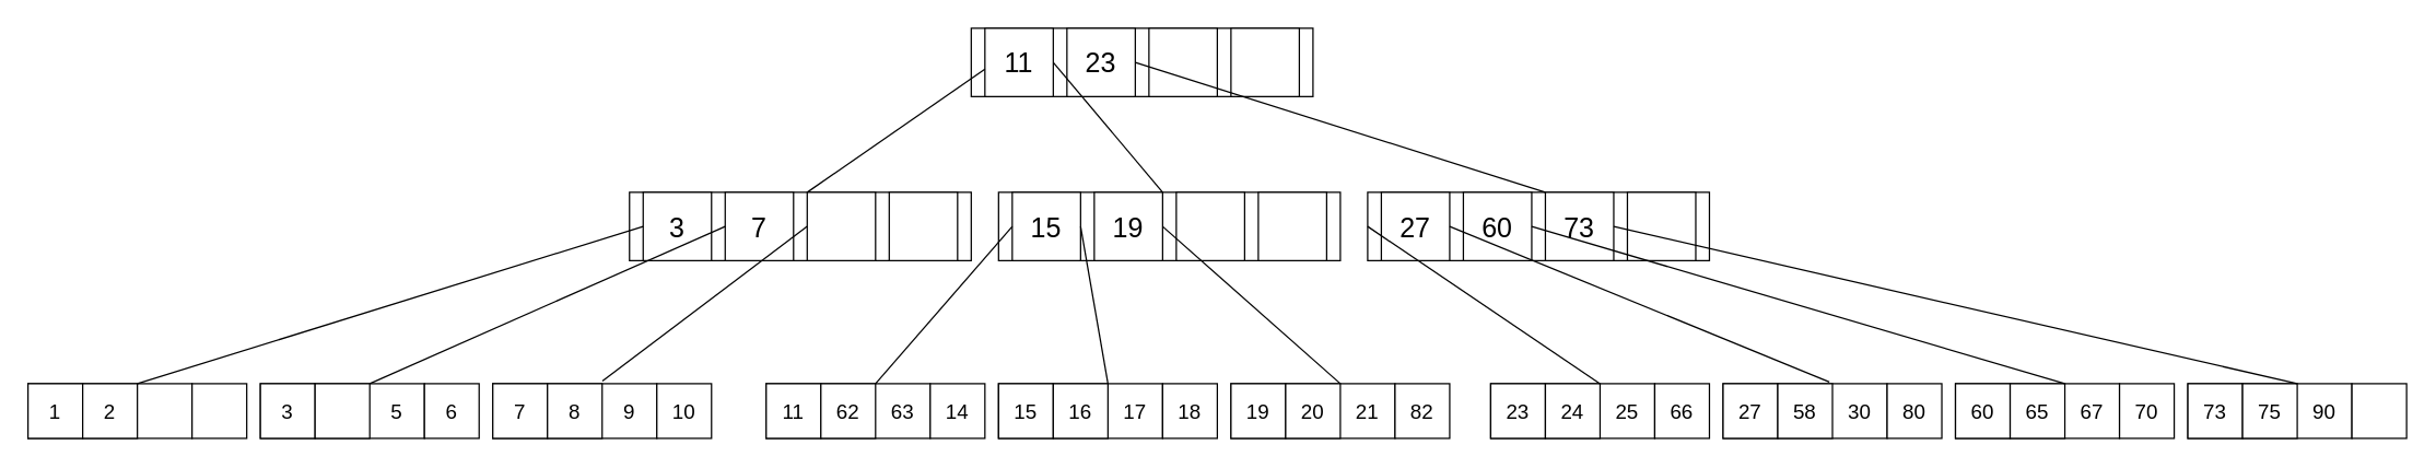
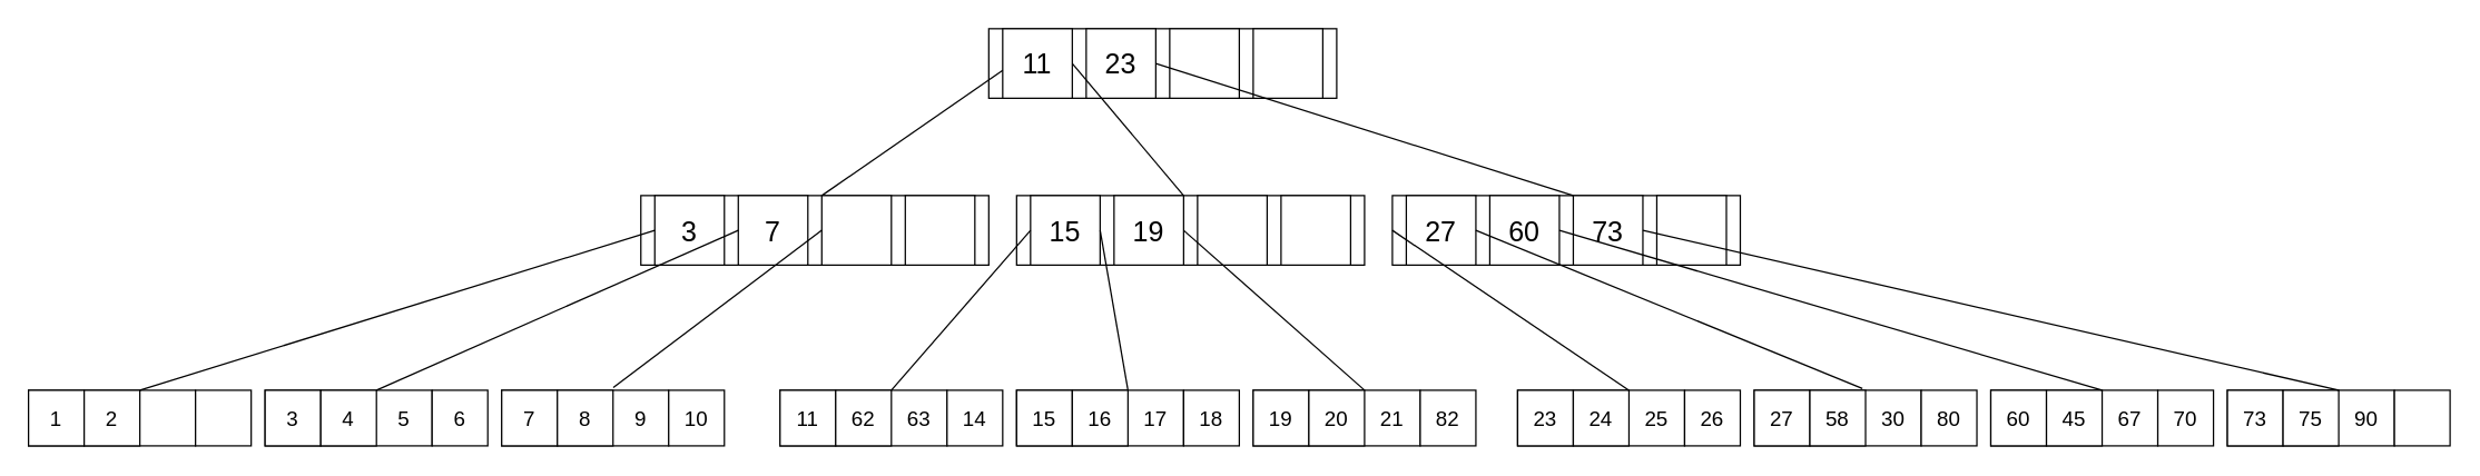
+ <mxCell id="41" value="&lt;span style=&quot;font-size: 15px&quot;&gt;4&lt;/span&gt;" style="text;html=1;strokeColor=none;fillColor=none;align=center;verticalAlign=middle;whiteSpace=wrap;rounded=0;" vertex="1" parent="1"><mxGeometry x="230" y="290" width="40" height="20" as="geometry" /></mxCell>
- <mxCell id="83" value="&lt;span style=&quot;font-size: 15px&quot;&gt;66&lt;/span&gt;" style="text;html=1;strokeColor=none;fillColor=none;align=center;verticalAlign=middle;whiteSpace=wrap;rounded=0;" vertex="1" parent="1"><mxGeometry x="1210" y="290" width="40" height="20" as="geometry" /></mxCell>
+ <mxCell id="83" value="&lt;span style=&quot;font-size: 15px&quot;&gt;26&lt;/span&gt;" style="text;html=1;strokeColor=none;fillColor=none;align=center;verticalAlign=middle;whiteSpace=wrap;rounded=0;" vertex="1" parent="1"><mxGeometry x="1210" y="290" width="40" height="20" as="geometry" /></mxCell>
- <mxCell id="97" value="&lt;span style=&quot;font-size: 15px&quot;&gt;65&lt;/span&gt;" style="text;html=1;strokeColor=none;fillColor=none;align=center;verticalAlign=middle;whiteSpace=wrap;rounded=0;" vertex="1" parent="1"><mxGeometry x="1470" y="290" width="40" height="20" as="geometry" /></mxCell>
+ <mxCell id="97" value="&lt;span style=&quot;font-size: 15px&quot;&gt;45&lt;/span&gt;" style="text;html=1;strokeColor=none;fillColor=none;align=center;verticalAlign=middle;whiteSpace=wrap;rounded=0;" vertex="1" parent="1"><mxGeometry x="1470" y="290" width="40" height="20" as="geometry" /></mxCell>
